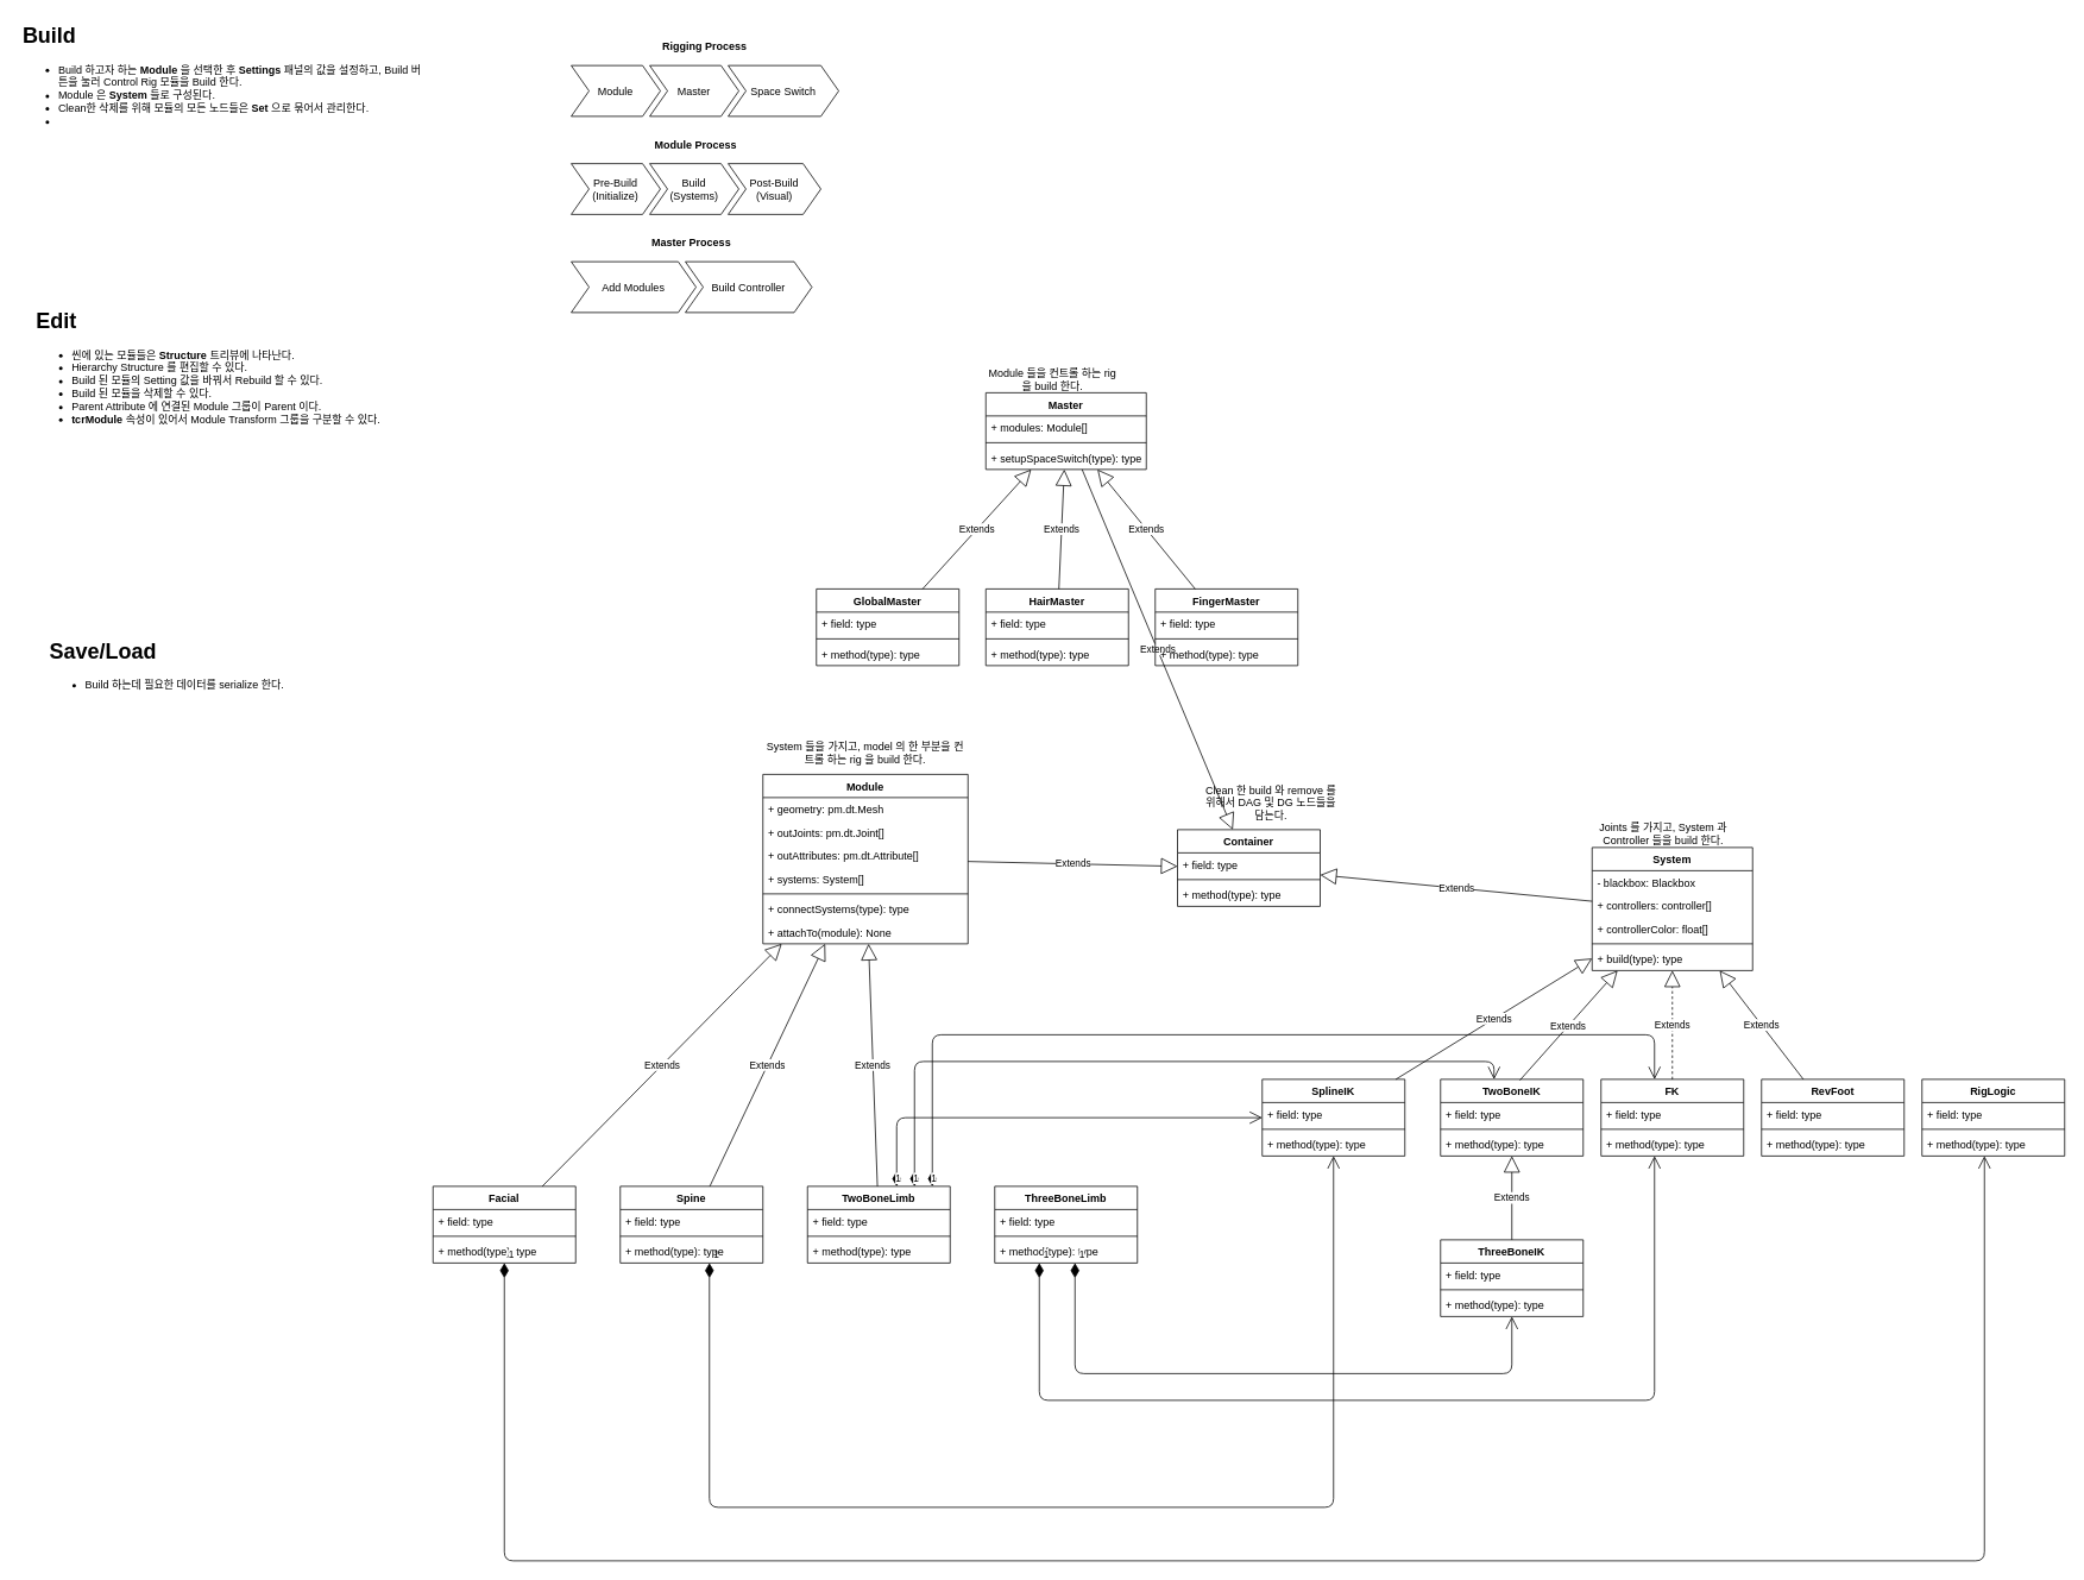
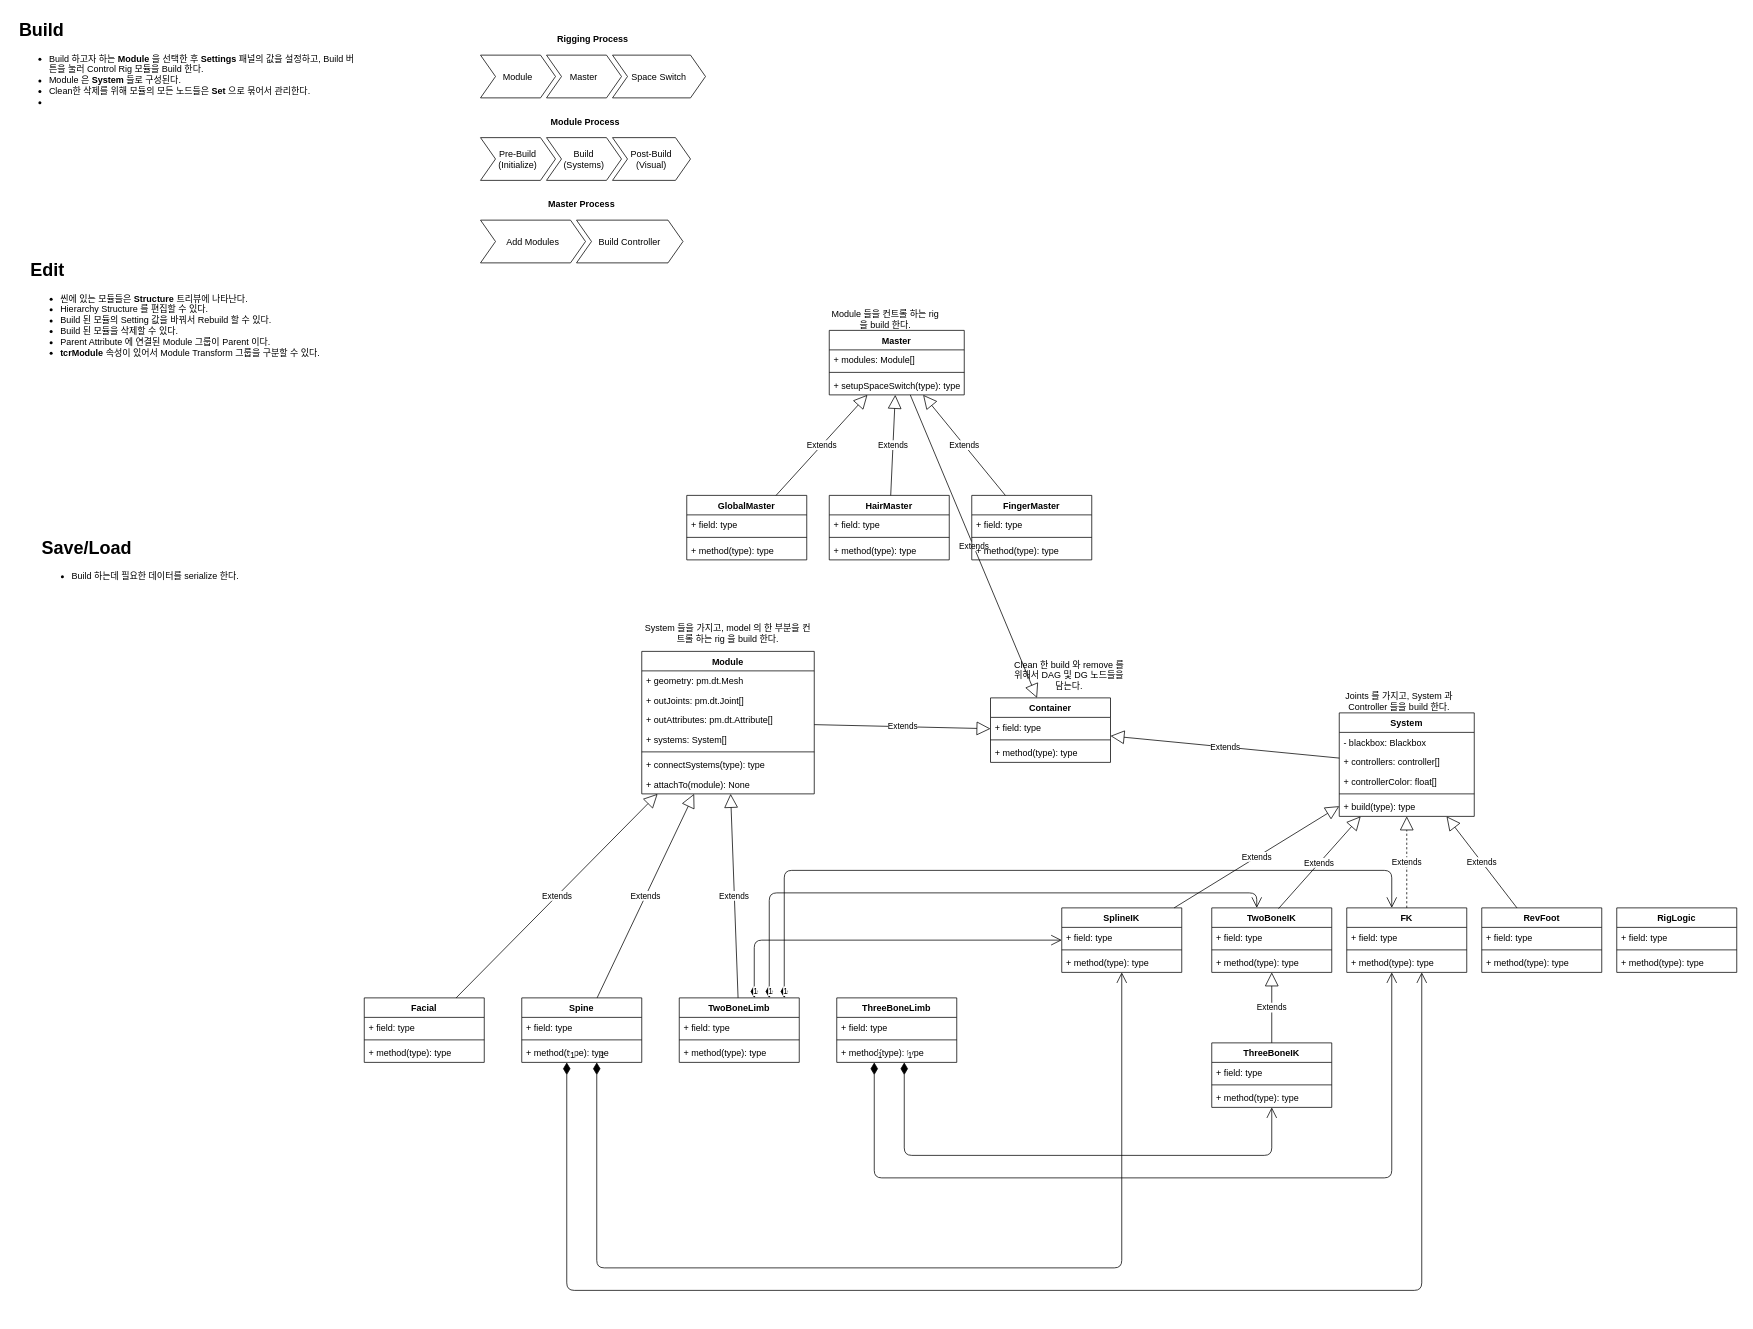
- <mxCell id="86" value="1" style="endArrow=open;html=1;endSize=12;startArrow=diamondThin;startSize=14;startFill=1;edgeStyle=orthogonalEdgeStyle;align=left;verticalAlign=bottom;" edge="1" parent="1" source="81" target="77"><mxGeometry x="-1" y="3" relative="1" as="geometry"><mxPoint x="794.999" y="1490" as="sourcePoint" /><mxPoint x="1624.999" y="1190" as="targetPoint" /><Array as="points"><mxPoint x="565" y="1750" /><mxPoint x="2225" y="1750" /></Array></mxGeometry></mxCell>
+ <mxCell id="46" value="1" style="endArrow=open;html=1;endSize=12;startArrow=diamondThin;startSize=14;startFill=1;edgeStyle=orthogonalEdgeStyle;align=left;verticalAlign=bottom;" edge="1" parent="1" source="30" target="20"><mxGeometry x="-1" y="3" relative="1" as="geometry"><mxPoint x="1195" y="1436" as="sourcePoint" /><mxPoint x="1815" y="1136" as="targetPoint" /><Array as="points"><mxPoint x="755" y="1720" /><mxPoint x="1895" y="1720" /></Array></mxGeometry></mxCell>
